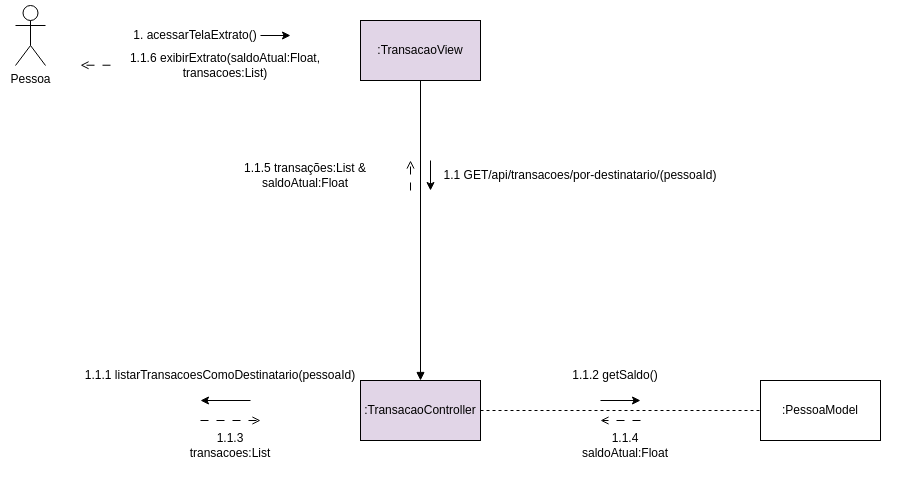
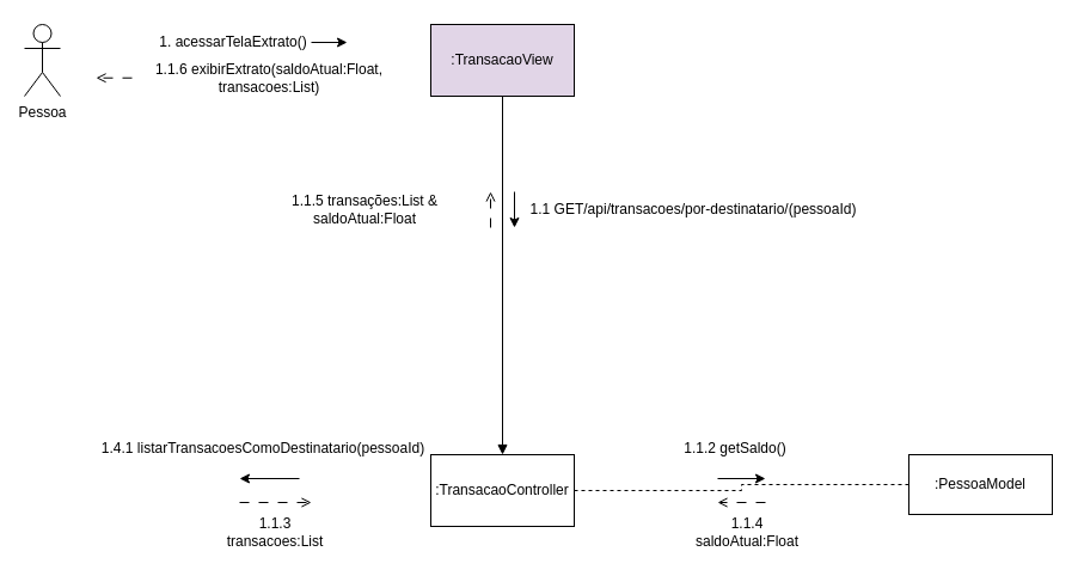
- <mxCell id="2" value="Pessoa" style="shape=umlActor;verticalLabelPosition=bottom;verticalAlign=top;html=1;outlineConnect=0;" vertex="1" parent="1"><mxGeometry x="15" y="5" width="30" height="60" as="geometry" /></mxCell>
+ <mxCell id="2" value="Pessoa" style="shape=umlActor;verticalLabelPosition=bottom;verticalAlign=top;html=1;outlineConnect=0;" vertex="1" parent="1"><mxGeometry x="20" y="20" width="30" height="60" as="geometry" /></mxCell>
- <mxCell id="12" value="1.1.1 listarTransacoesComoDestinatario(pessoaId)" style="text;html=1;align=center;verticalAlign=middle;whiteSpace=wrap;rounded=0;" vertex="1" parent="1"><mxGeometry x="80" y="360" width="280" height="30" as="geometry" /></mxCell>
+ <mxCell id="12" value="1.4.1 listarTransacoesComoDestinatario(pessoaId)" style="text;html=1;align=center;verticalAlign=middle;whiteSpace=wrap;rounded=0;" vertex="1" parent="1"><mxGeometry x="80" y="360" width="280" height="30" as="geometry" /></mxCell>
- <mxCell id="5" value=":TransacaoController" style="rounded=0;whiteSpace=wrap;html=1;fillColor=#e1d5e7;" vertex="1" parent="1"><mxGeometry x="360" y="380" width="120" height="60" as="geometry" /></mxCell>
+ <mxCell id="5" value=":TransacaoController" style="rounded=0;whiteSpace=wrap;html=1;" vertex="1" parent="1"><mxGeometry x="360" y="380" width="120" height="60" as="geometry" /></mxCell>
- <mxCell id="7" value=":PessoaModel" style="rounded=0;whiteSpace=wrap;html=1;" vertex="1" parent="1"><mxGeometry x="760" y="380" width="120" height="60" as="geometry" /></mxCell>
+ <mxCell id="7" value=":PessoaModel" style="rounded=0;whiteSpace=wrap;html=1;" vertex="1" parent="1"><mxGeometry x="760" y="380" width="120" height="50" as="geometry" /></mxCell>
